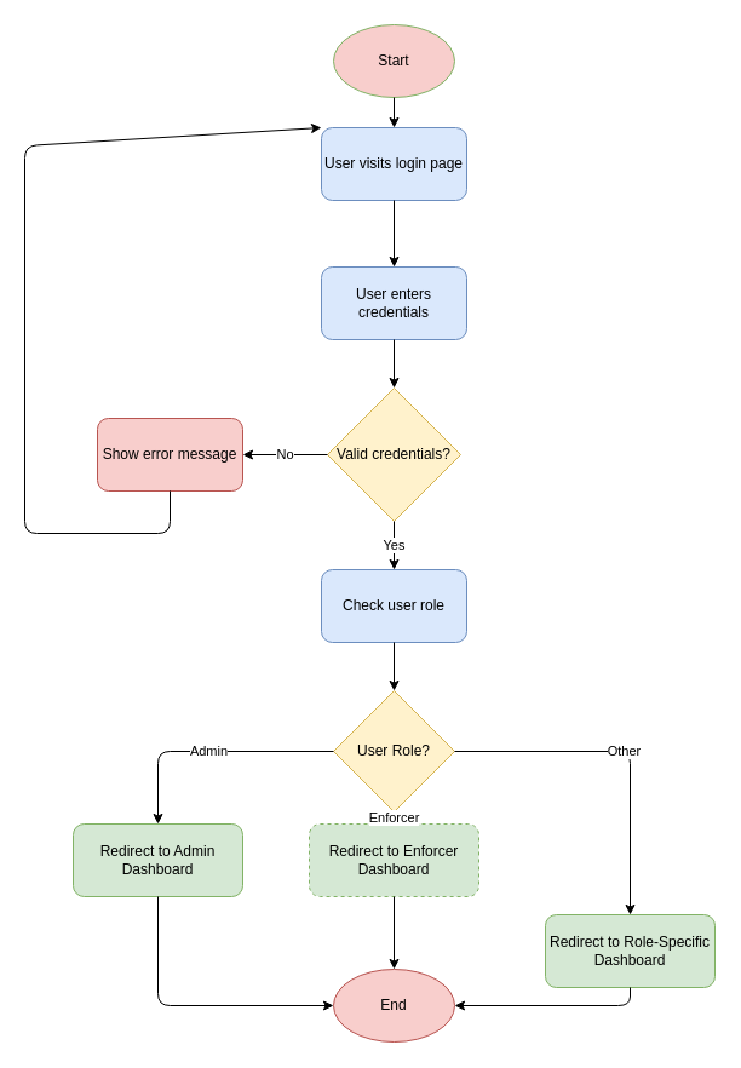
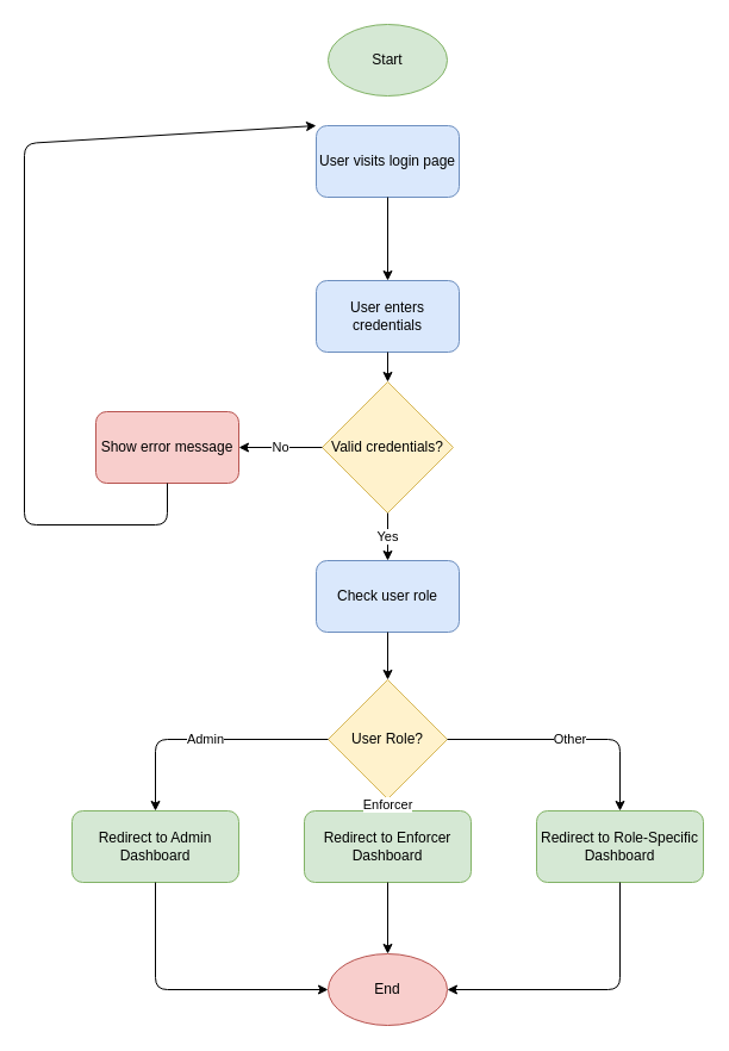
- <mxCell id="2" value="Start" style="ellipse;whiteSpace=wrap;html=1;fillColor=#f8cecc;strokeColor=#82b366;" vertex="1" parent="1"><mxGeometry x="275" y="20" width="100" height="60" as="geometry" /></mxCell>
+ <mxCell id="2" value="Start" style="ellipse;whiteSpace=wrap;html=1;fillColor=#d5e8d4;strokeColor=#82b366;" vertex="1" parent="1"><mxGeometry x="275" y="20" width="100" height="60" as="geometry" /></mxCell>
- <mxCell id="13" value="" style="endArrow=classic;html=1;exitX=0.5;exitY=1;exitDx=0;exitDy=0;entryX=0.5;entryY=0;entryDx=0;entryDy=0;" edge="1" parent="1" source="2" target="3"><mxGeometry width="50" height="50" relative="1" as="geometry"><mxPoint x="300" y="430" as="sourcePoint" /><mxPoint x="350" y="380" as="targetPoint" /></mxGeometry></mxCell>
- <mxCell id="4" value="User enters credentials" style="rounded=1;whiteSpace=wrap;html=1;fillColor=#dae8fc;strokeColor=#6c8ebf;" vertex="1" parent="1"><mxGeometry x="265" y="220" width="120" height="60" as="geometry" /></mxCell>
+ <mxCell id="4" value="User enters credentials" style="rounded=1;whiteSpace=wrap;html=1;fillColor=#dae8fc;strokeColor=#6c8ebf;" vertex="1" parent="1"><mxGeometry x="265" y="235" width="120" height="60" as="geometry" /></mxCell>
- <mxCell id="10" value="Redirect to Enforcer Dashboard" style="rounded=1;whiteSpace=wrap;html=1;fillColor=#d5e8d4;strokeColor=#82b366;dashed=1;" vertex="1" parent="1"><mxGeometry x="255" y="680" width="140" height="60" as="geometry" /></mxCell>
+ <mxCell id="10" value="Redirect to Enforcer Dashboard" style="rounded=1;whiteSpace=wrap;html=1;fillColor=#d5e8d4;strokeColor=#82b366;" vertex="1" parent="1"><mxGeometry x="255" y="680" width="140" height="60" as="geometry" /></mxCell>
- <mxCell id="11" value="Redirect to Role-Specific Dashboard" style="rounded=1;whiteSpace=wrap;html=1;fillColor=#d5e8d4;strokeColor=#82b366;" vertex="1" parent="1"><mxGeometry x="450" y="755" width="140" height="60" as="geometry" /></mxCell>
+ <mxCell id="11" value="Redirect to Role-Specific Dashboard" style="rounded=1;whiteSpace=wrap;html=1;fillColor=#d5e8d4;strokeColor=#82b366;" vertex="1" parent="1"><mxGeometry x="450" y="680" width="140" height="60" as="geometry" /></mxCell>
